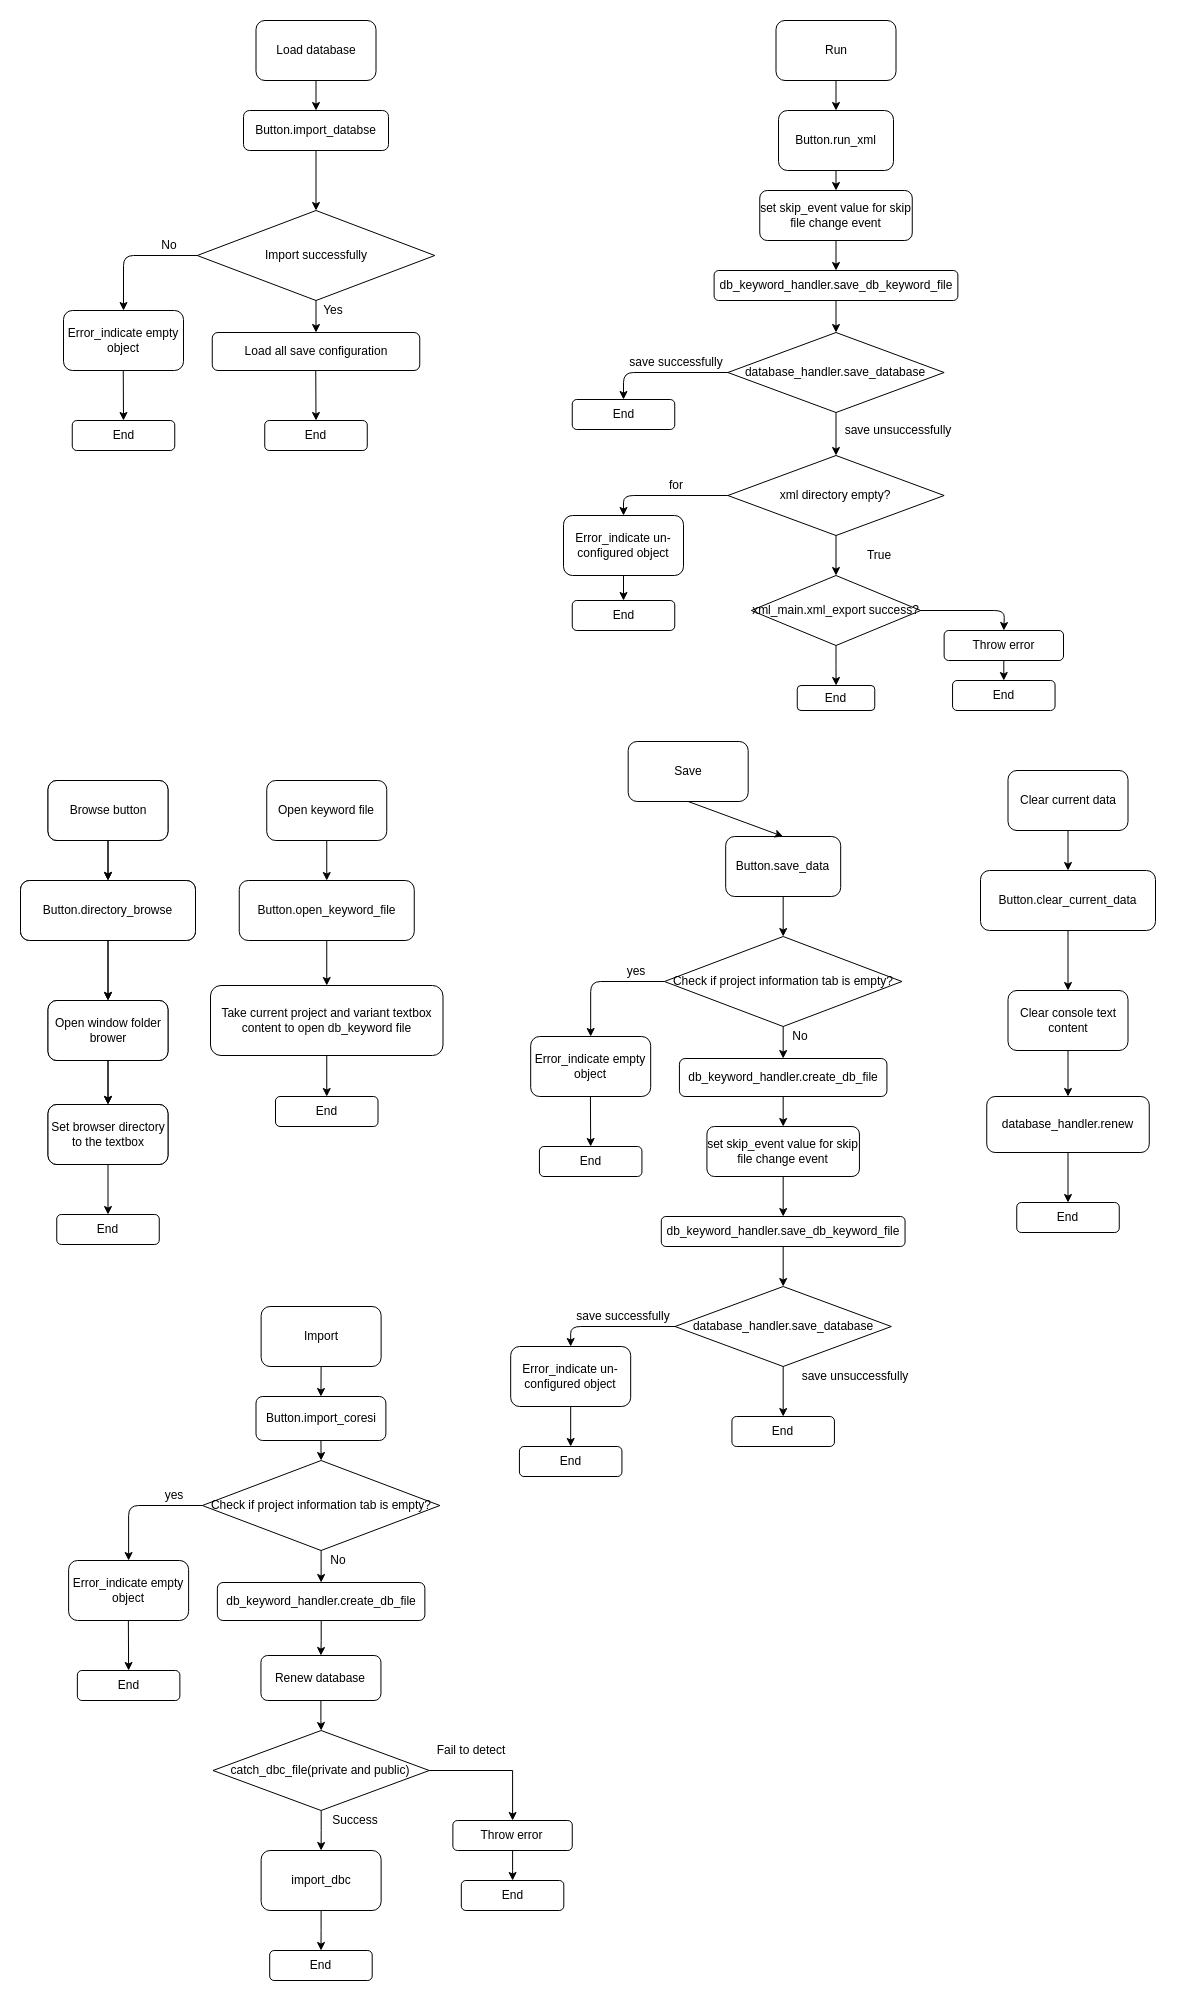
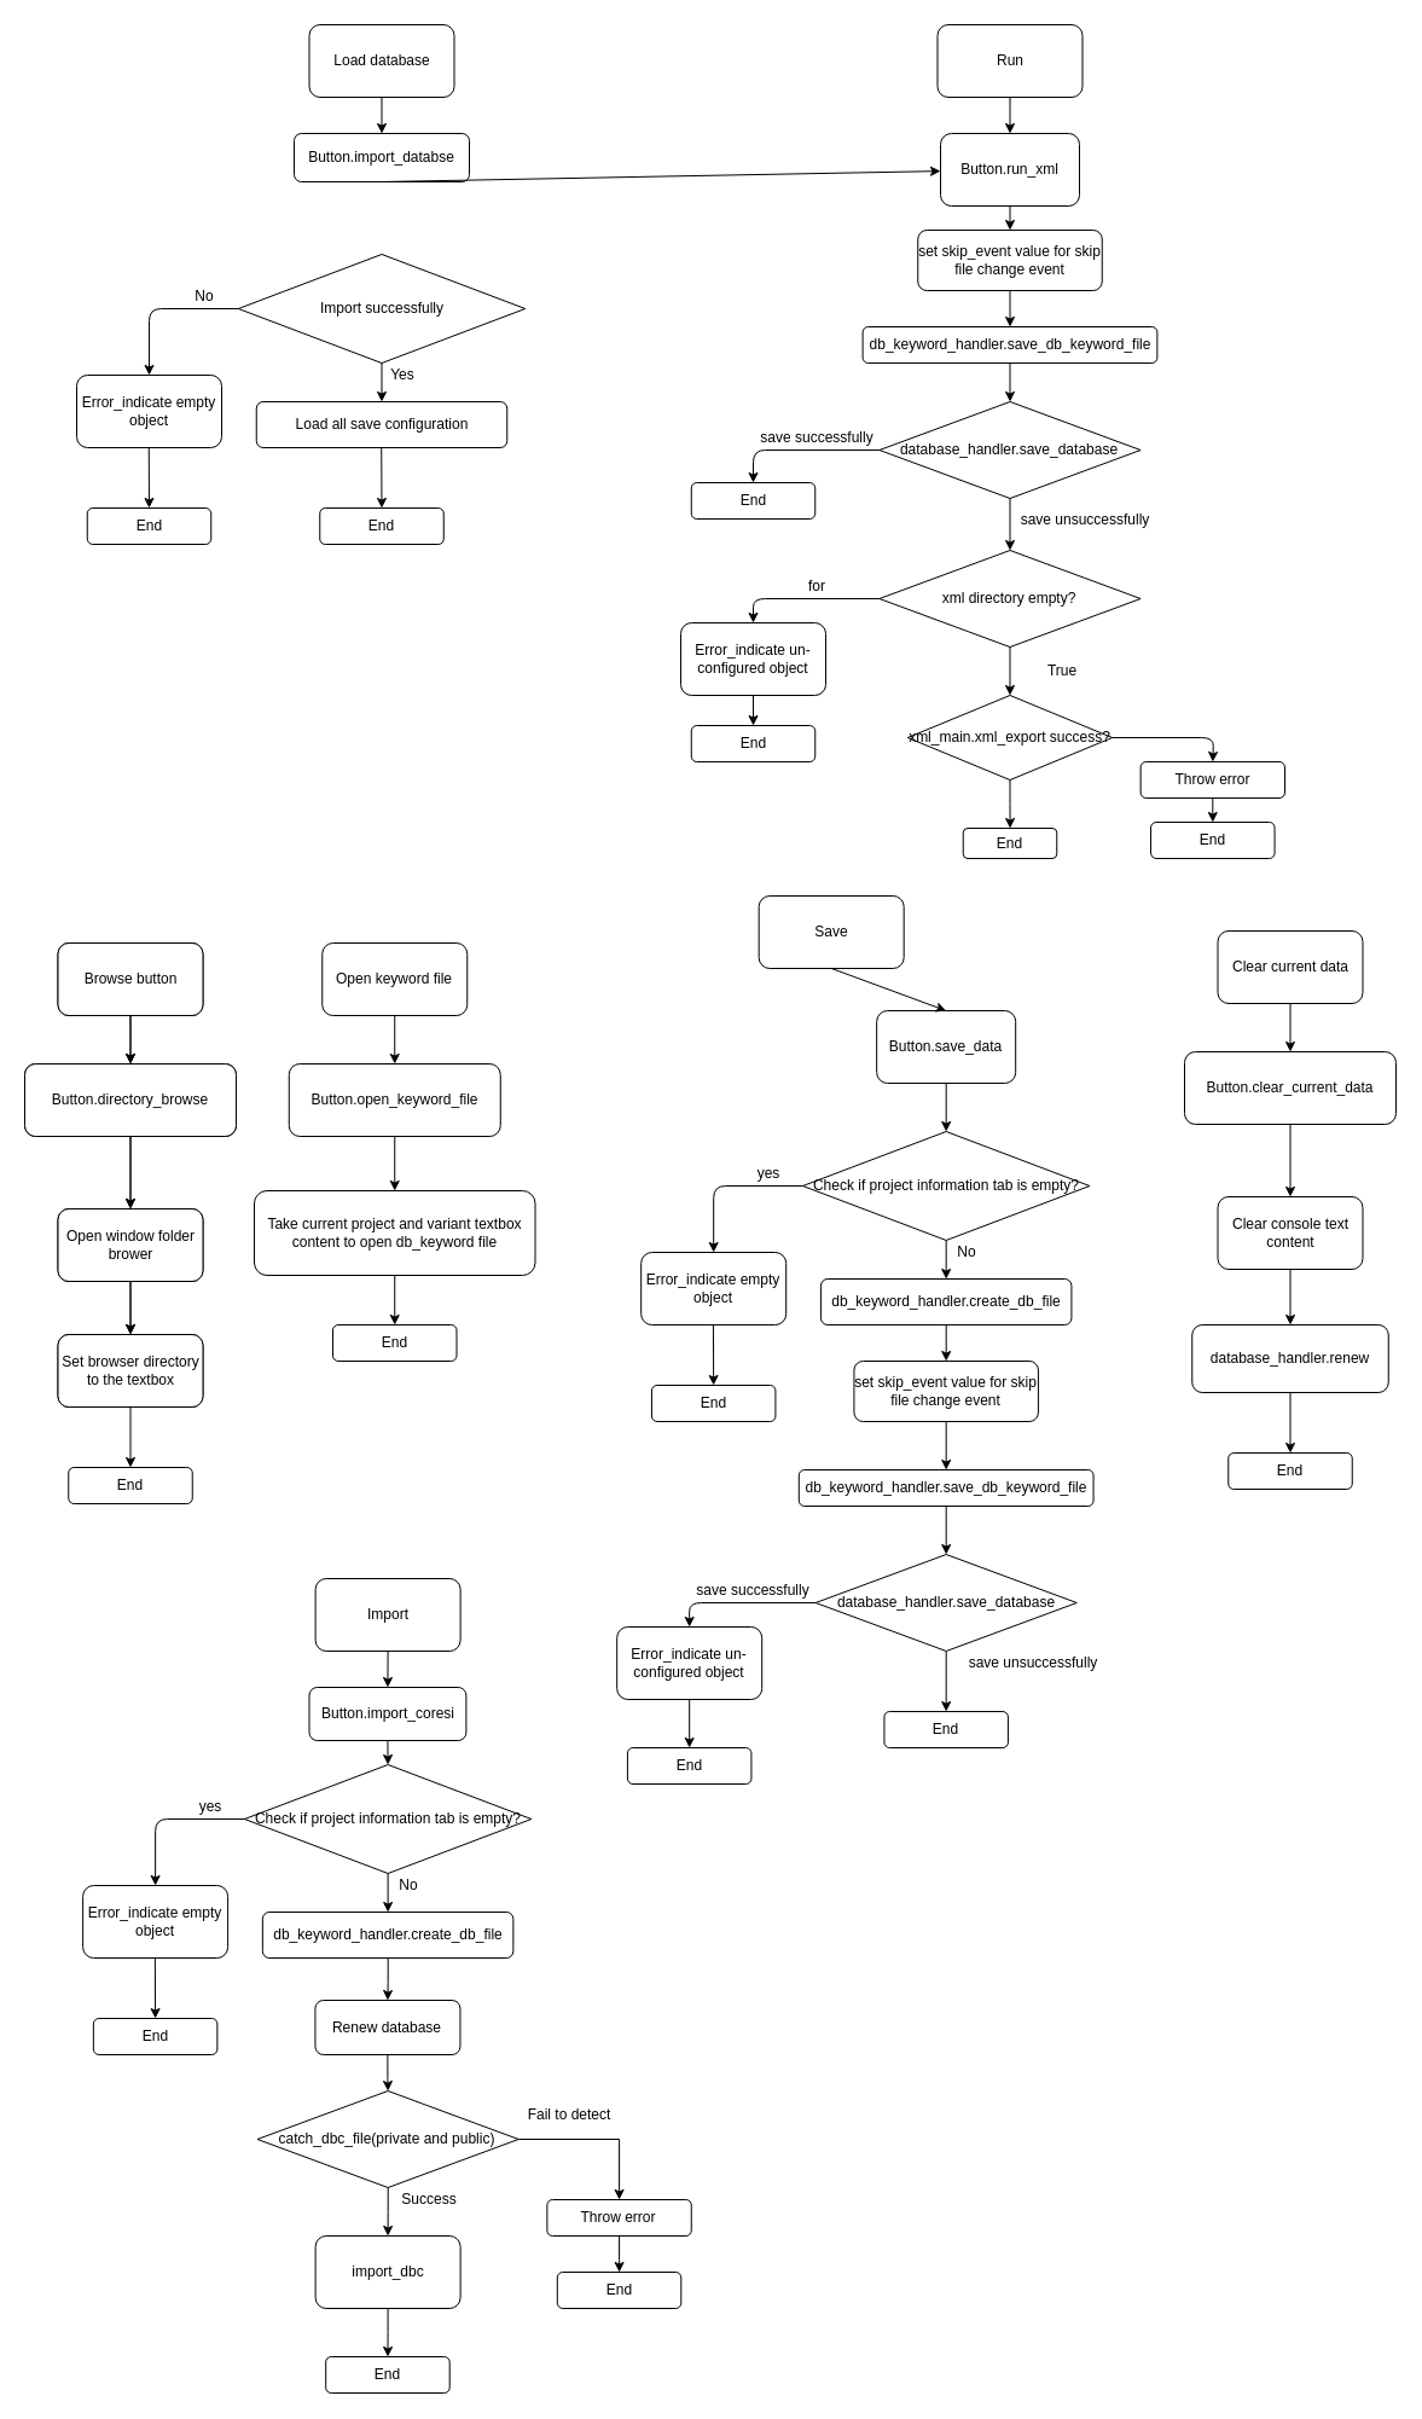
- <mxCell id="7" value="" style="endArrow=classic;html=1;entryX=0.5;entryY=0;entryDx=0;entryDy=0;exitX=0.5;exitY=1;exitDx=0;exitDy=0;" edge="1" parent="1" source="3" target="6"><mxGeometry width="50" height="50" relative="1" as="geometry"><mxPoint x="103" y="320" as="sourcePoint" /><mxPoint x="153" y="270" as="targetPoint" /></mxGeometry></mxCell>
+ <mxCell id="7" value="" style="endArrow=classic;html=1;exitX=0.5;exitY=1;exitDx=0;exitDy=0;" edge="1" parent="1" source="3" target="18"><mxGeometry width="50" height="50" relative="1" as="geometry"><mxPoint x="103" y="320" as="sourcePoint" /><mxPoint x="153" y="270" as="targetPoint" /></mxGeometry></mxCell>
